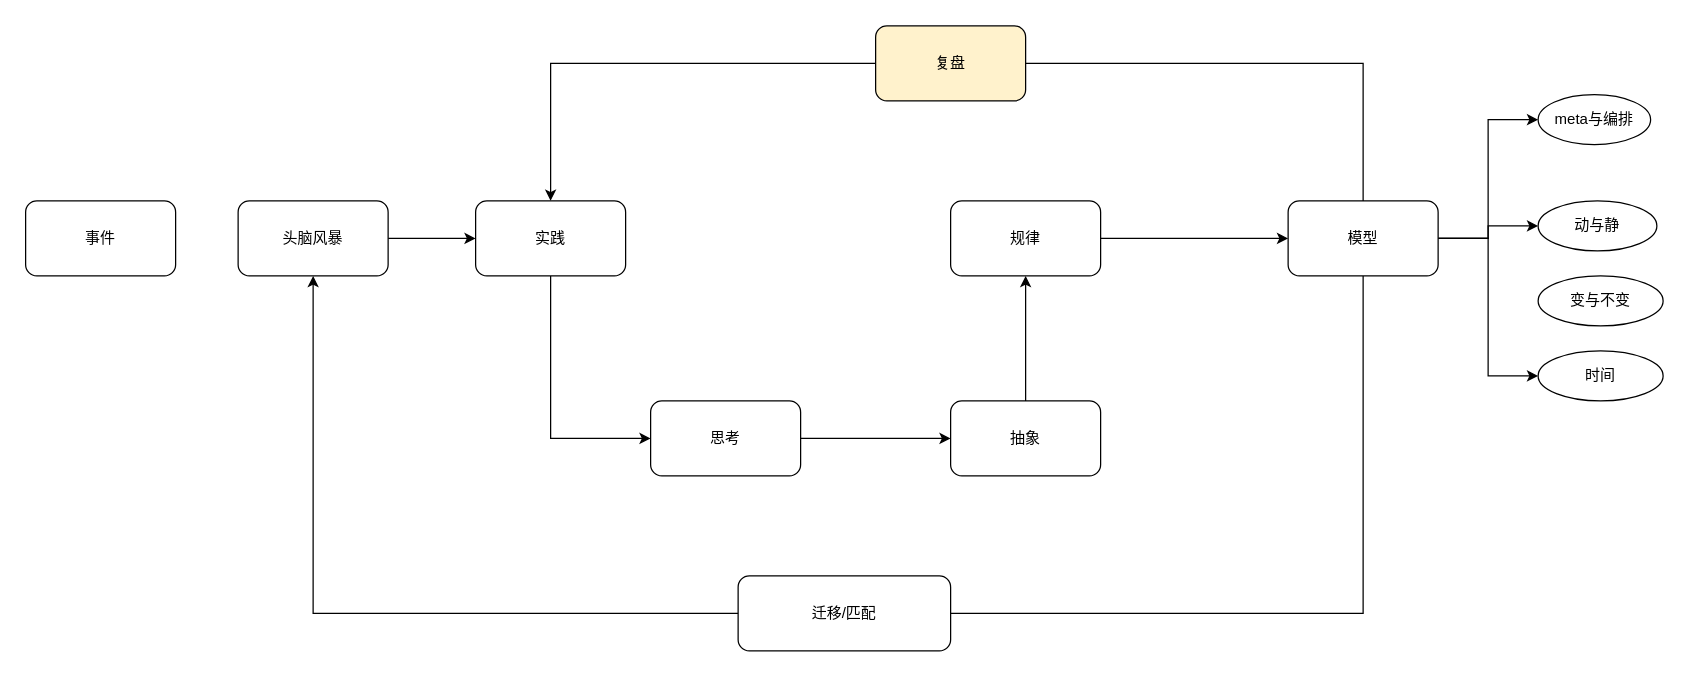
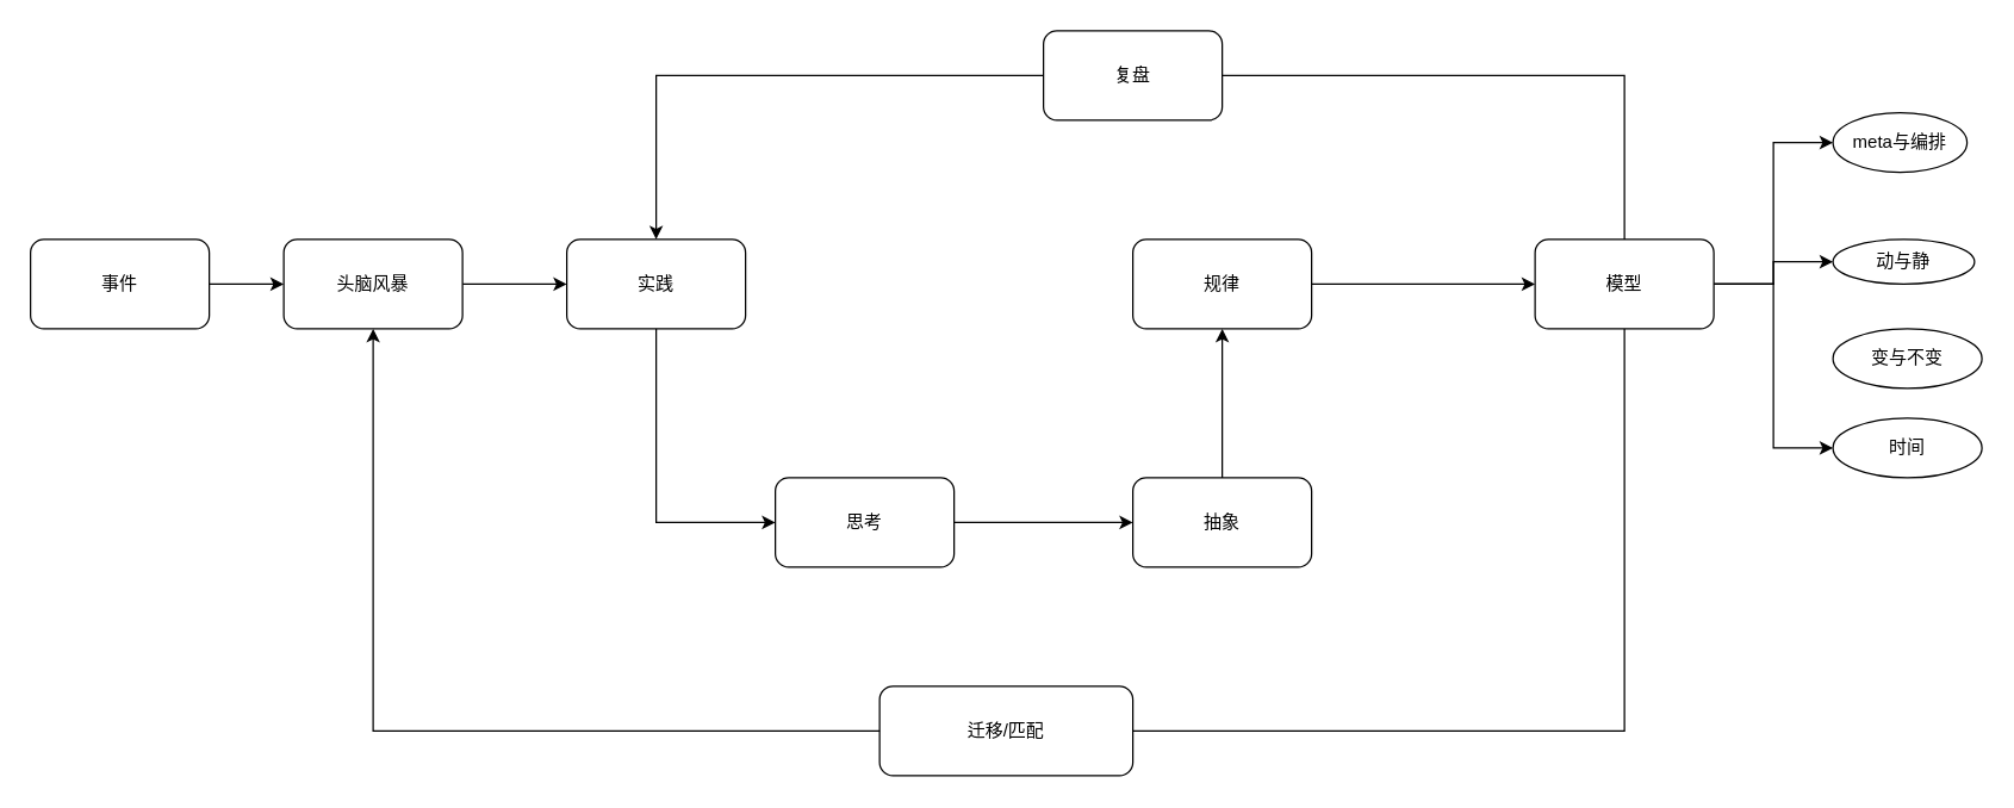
- <mxCell id="21" value="复盘" style="rounded=1;whiteSpace=wrap;html=1;fillColor=#fff2cc;" vertex="1" parent="1"><mxGeometry x="700" y="20" width="120" height="60" as="geometry" /></mxCell>
+ <mxCell id="21" value="复盘" style="rounded=1;whiteSpace=wrap;html=1;" vertex="1" parent="1"><mxGeometry x="700" y="20" width="120" height="60" as="geometry" /></mxCell>
- <mxCell id="23" value="动与静" style="ellipse;whiteSpace=wrap;html=1;" vertex="1" parent="1"><mxGeometry x="1230" y="160" width="95" height="40" as="geometry" /></mxCell>
+ <mxCell id="23" value="动与静" style="ellipse;whiteSpace=wrap;html=1;" vertex="1" parent="1"><mxGeometry x="1230" y="160" width="95" height="30" as="geometry" /></mxCell>
+ <mxCell id="19" style="edgeStyle=orthogonalEdgeStyle;rounded=0;orthogonalLoop=1;jettySize=auto;html=1;exitX=1;exitY=0.5;exitDx=0;exitDy=0;entryX=0;entryY=0.5;entryDx=0;entryDy=0;" edge="1" parent="1" source="20" target="13"><mxGeometry relative="1" as="geometry" /></mxCell>
